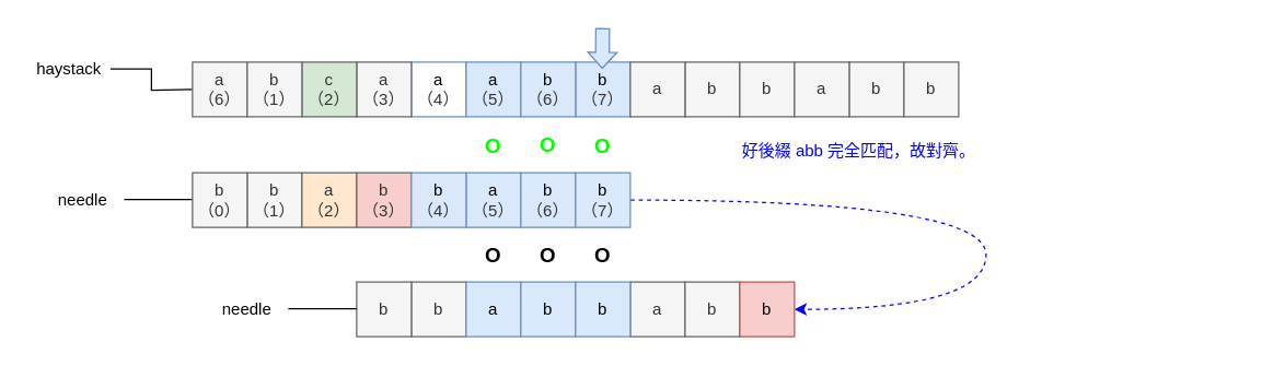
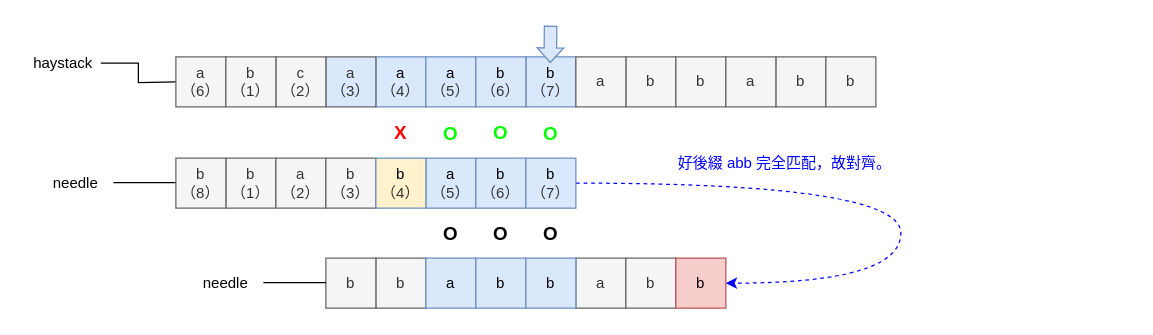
- <mxCell id="17" value="c&lt;br&gt;（2）" style="rounded=0;whiteSpace=wrap;html=1;fillColor=#d5e8d4;strokeColor=#666666;fontColor=#333333;" parent="1" vertex="1"><mxGeometry x="220" y="45" width="40" height="40" as="geometry" /></mxCell>
+ <mxCell id="17" value="c&lt;br&gt;（2）" style="rounded=0;whiteSpace=wrap;html=1;fillColor=#f5f5f5;strokeColor=#666666;fontColor=#333333;" parent="1" vertex="1"><mxGeometry x="220" y="45" width="40" height="40" as="geometry" /></mxCell>
- <mxCell id="11" value="a&lt;br&gt;（3）" style="rounded=0;whiteSpace=wrap;html=1;fillColor=#f5f5f5;strokeColor=#666666;fontColor=#333333;" parent="1" vertex="1"><mxGeometry x="260" y="45" width="40" height="40" as="geometry" /></mxCell>
+ <mxCell id="11" value="a&lt;br&gt;（3）" style="rounded=0;whiteSpace=wrap;html=1;fillColor=#dae8fc;strokeColor=#666666;fontColor=#333333;" parent="1" vertex="1"><mxGeometry x="260" y="45" width="40" height="40" as="geometry" /></mxCell>
- <mxCell id="10" value="a&lt;br style=&quot;color: rgb(51, 51, 51);&quot;&gt;&lt;span style=&quot;color: rgb(51, 51, 51);&quot;&gt;（4）&lt;/span&gt;" style="rounded=0;whiteSpace=wrap;html=1;fillColor=#ffffff;strokeColor=#6c8ebf;" parent="1" vertex="1"><mxGeometry x="300" y="45" width="40" height="40" as="geometry" /></mxCell>
+ <mxCell id="10" value="a&lt;br style=&quot;color: rgb(51, 51, 51);&quot;&gt;&lt;span style=&quot;color: rgb(51, 51, 51);&quot;&gt;（4）&lt;/span&gt;" style="rounded=0;whiteSpace=wrap;html=1;fillColor=#dae8fc;strokeColor=#6c8ebf;" parent="1" vertex="1"><mxGeometry x="300" y="45" width="40" height="40" as="geometry" /></mxCell>
+ <mxCell id="4" value="&lt;font color=&quot;#ff0000&quot; style=&quot;font-size: 15px;&quot;&gt;&lt;b style=&quot;&quot;&gt;X&lt;/b&gt;&lt;/font&gt;" style="rounded=0;whiteSpace=wrap;html=1;fontSize=15;strokeColor=none;" parent="1" vertex="1"><mxGeometry x="300" y="85" width="40" height="40" as="geometry" /></mxCell>
- <mxCell id="22" value="&lt;font&gt;&lt;font color=&quot;#0000ff&quot;&gt;好後綴 abb 完全匹配，故對齊。&lt;/font&gt;&lt;br&gt;&lt;/font&gt;" style="text;html=1;strokeColor=none;fillColor=none;align=left;verticalAlign=middle;whiteSpace=wrap;rounded=0;fontColor=#666600;" parent="1" vertex="1"><mxGeometry x="540" y="96" width="360" height="27.5" as="geometry" /></mxCell>
+ <mxCell id="22" value="&lt;font&gt;&lt;font color=&quot;#0000ff&quot;&gt;好後綴 abb 完全匹配，故對齊。&lt;/font&gt;&lt;br&gt;&lt;/font&gt;" style="text;html=1;strokeColor=none;fillColor=none;align=left;verticalAlign=middle;whiteSpace=wrap;rounded=0;fontColor=#666600;" parent="1" vertex="1"><mxGeometry x="540" y="116" width="360" height="27.5" as="geometry" /></mxCell>
- <mxCell id="31" value="b&lt;br&gt;（0）" style="rounded=0;whiteSpace=wrap;html=1;fillColor=#f5f5f5;strokeColor=#666666;fontColor=#333333;" vertex="1" parent="1"><mxGeometry x="140" y="126" width="40" height="40" as="geometry" /></mxCell>
+ <mxCell id="31" value="b&lt;br&gt;（8）" style="rounded=0;whiteSpace=wrap;html=1;fillColor=#f5f5f5;strokeColor=#666666;fontColor=#333333;" vertex="1" parent="1"><mxGeometry x="140" y="126" width="40" height="40" as="geometry" /></mxCell>
- <mxCell id="28" value="a&lt;br&gt;（2）" style="rounded=0;whiteSpace=wrap;html=1;fillColor=#ffe6cc;strokeColor=#666666;fontColor=#333333;" parent="1" vertex="1"><mxGeometry x="220" y="126" width="40" height="40" as="geometry" /></mxCell>
+ <mxCell id="28" value="a&lt;br&gt;（2）" style="rounded=0;whiteSpace=wrap;html=1;fillColor=#f5f5f5;strokeColor=#666666;fontColor=#333333;" parent="1" vertex="1"><mxGeometry x="220" y="126" width="40" height="40" as="geometry" /></mxCell>
- <mxCell id="32" value="b&lt;br&gt;（3）" style="rounded=0;whiteSpace=wrap;html=1;fillColor=#f8cecc;strokeColor=#666666;fontColor=#333333;" vertex="1" parent="1"><mxGeometry x="260" y="126" width="40" height="40" as="geometry" /></mxCell>
+ <mxCell id="32" value="b&lt;br&gt;（3）" style="rounded=0;whiteSpace=wrap;html=1;fillColor=#f5f5f5;strokeColor=#666666;fontColor=#333333;" vertex="1" parent="1"><mxGeometry x="260" y="126" width="40" height="40" as="geometry" /></mxCell>
- <mxCell id="33" value="b&lt;br style=&quot;color: rgb(51, 51, 51);&quot;&gt;&lt;span style=&quot;color: rgb(51, 51, 51);&quot;&gt;（4）&lt;/span&gt;" style="rounded=0;whiteSpace=wrap;html=1;fillColor=#dae8fc;strokeColor=#6c8ebf;" vertex="1" parent="1"><mxGeometry x="300" y="126" width="40" height="40" as="geometry" /></mxCell>
+ <mxCell id="33" value="b&lt;br style=&quot;color: rgb(51, 51, 51);&quot;&gt;&lt;span style=&quot;color: rgb(51, 51, 51);&quot;&gt;（4）&lt;/span&gt;" style="rounded=0;whiteSpace=wrap;html=1;fillColor=#fff2cc;strokeColor=#6c8ebf;" vertex="1" parent="1"><mxGeometry x="300" y="126" width="40" height="40" as="geometry" /></mxCell>
